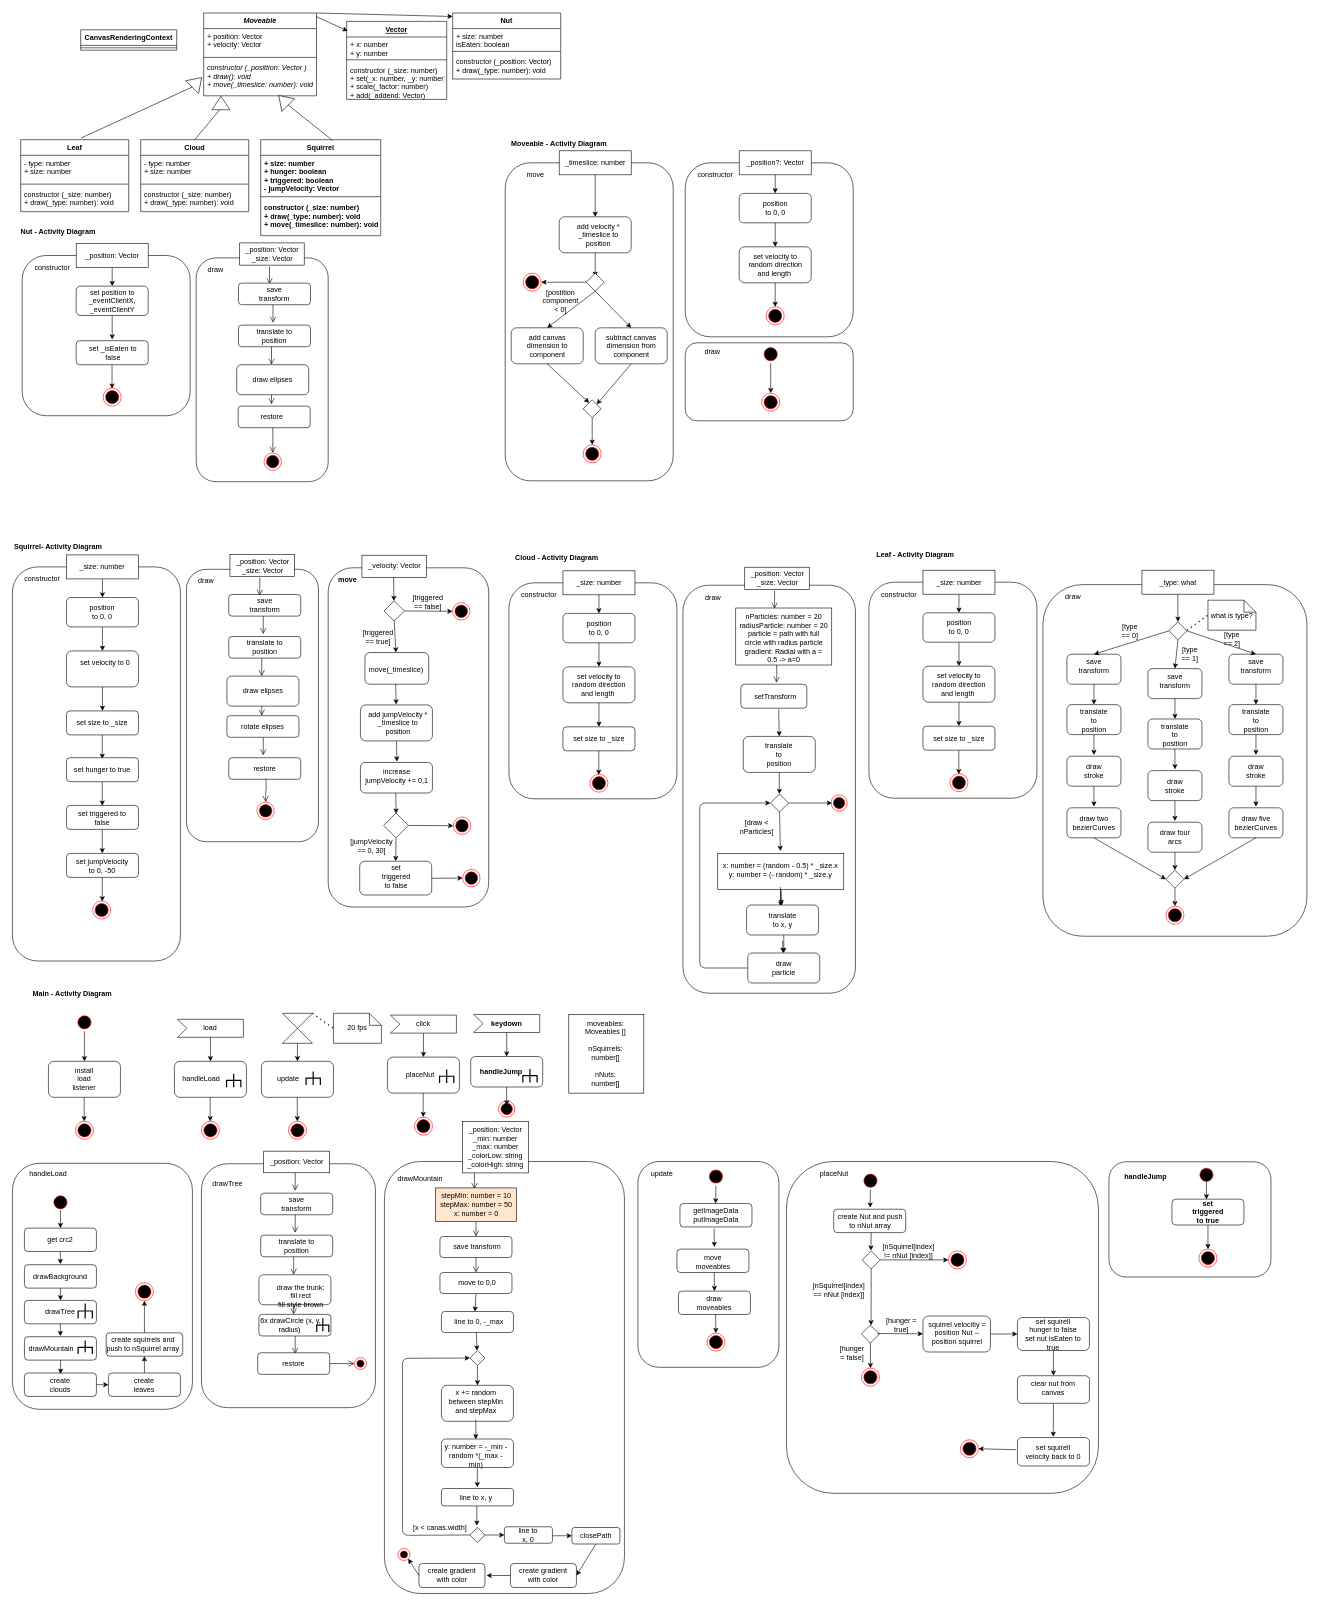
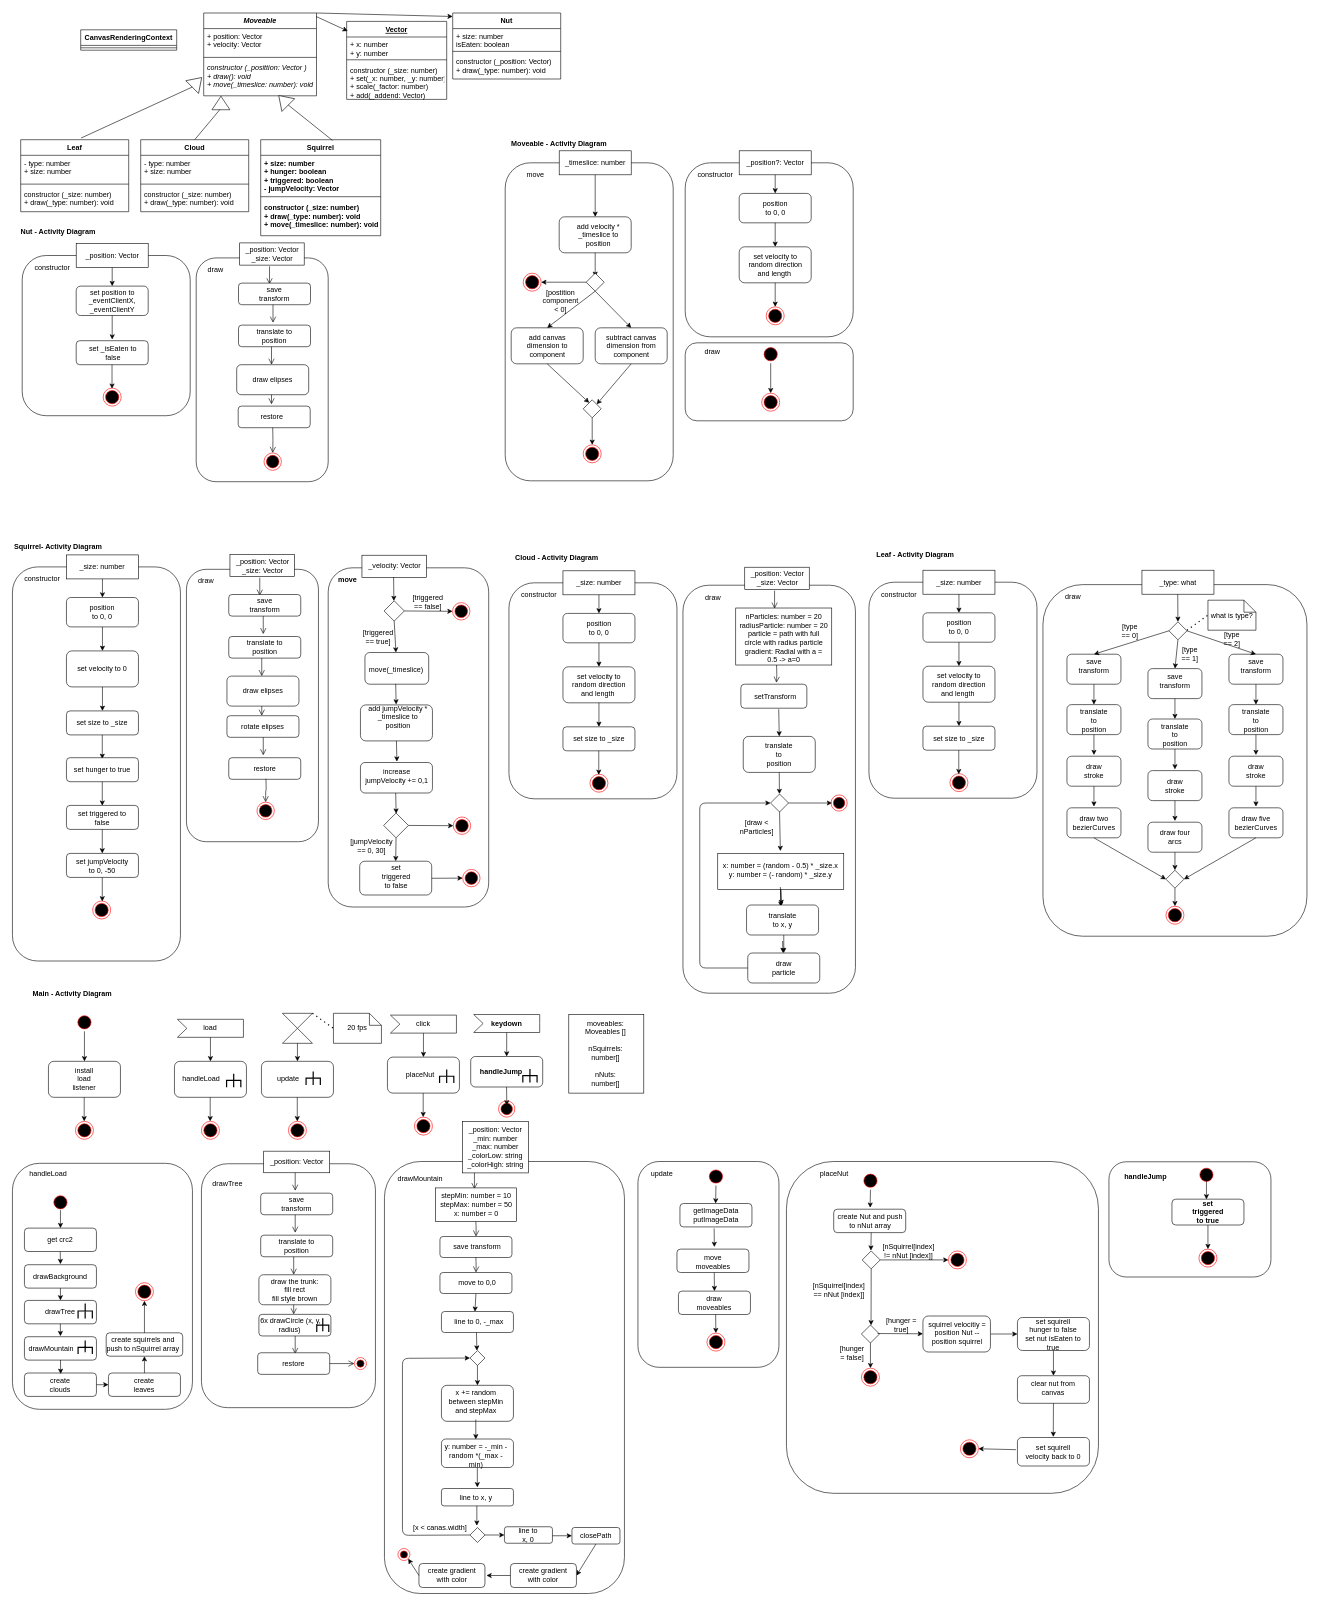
- <mxCell id="297" value="set velocity to 0" style="text;html=1;strokeColor=none;fillColor=none;align=center;verticalAlign=middle;whiteSpace=wrap;rounded=0;" parent="1" vertex="1"><mxGeometry x="125.25" y="1094.19" width="100" height="20" as="geometry" /></mxCell>
+ <mxCell id="297" value="set velocity to 0" style="text;html=1;strokeColor=none;fillColor=none;align=center;verticalAlign=middle;whiteSpace=wrap;rounded=0;" parent="1" vertex="1"><mxGeometry x="120.25" y="1104.19" width="100" height="20" as="geometry" /></mxCell>
- <mxCell id="474" value="add jumpVelocity * _timeslice to position" style="text;html=1;strokeColor=none;fillColor=none;align=center;verticalAlign=middle;whiteSpace=wrap;rounded=0;" vertex="1" parent="1"><mxGeometry x="607.75" y="1194.19" width="110" height="20" as="geometry" /></mxCell>
+ <mxCell id="474" value="add jumpVelocity * _timeslice to position" style="text;html=1;strokeColor=none;fillColor=none;align=center;verticalAlign=middle;whiteSpace=wrap;rounded=0;" vertex="1" parent="1"><mxGeometry x="607.75" y="1184.19" width="110" height="20" as="geometry" /></mxCell>
- <mxCell id="176" value="stepMin: number = 10&lt;br&gt;stepMax: number = 50&lt;br&gt;x: number = 0" style="html=1;fillColor=#ffe6cc;" parent="1" vertex="1"><mxGeometry x="725.25" y="1979.19" width="135" height="56" as="geometry" /></mxCell>
+ <mxCell id="176" value="stepMin: number = 10&lt;br&gt;stepMax: number = 50&lt;br&gt;x: number = 0" style="html=1;" parent="1" vertex="1"><mxGeometry x="725.25" y="1979.19" width="135" height="56" as="geometry" /></mxCell>
- <mxCell id="157" value="draw the trunk: fill rect&lt;br&gt;fill style brown" style="text;html=1;strokeColor=none;fillColor=none;align=center;verticalAlign=middle;whiteSpace=wrap;rounded=0;" parent="1" vertex="1"><mxGeometry x="456" y="2148.94" width="90" height="20" as="geometry" /></mxCell>
+ <mxCell id="157" value="draw the trunk: fill rect&lt;br&gt;fill style brown" style="text;html=1;strokeColor=none;fillColor=none;align=center;verticalAlign=middle;whiteSpace=wrap;rounded=0;" parent="1" vertex="1"><mxGeometry x="446" y="2138.94" width="90" height="20" as="geometry" /></mxCell>
